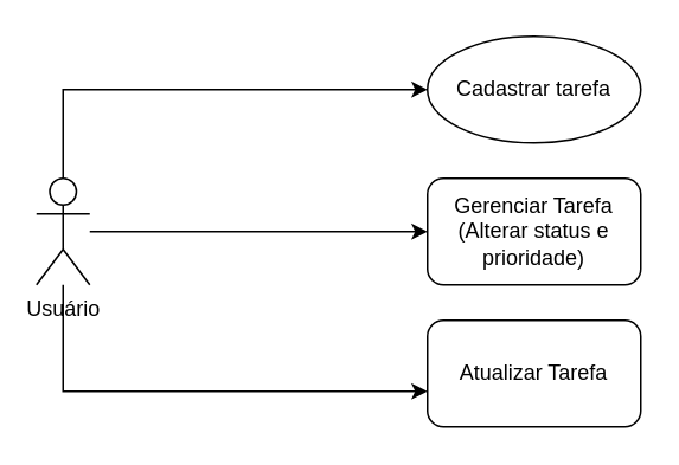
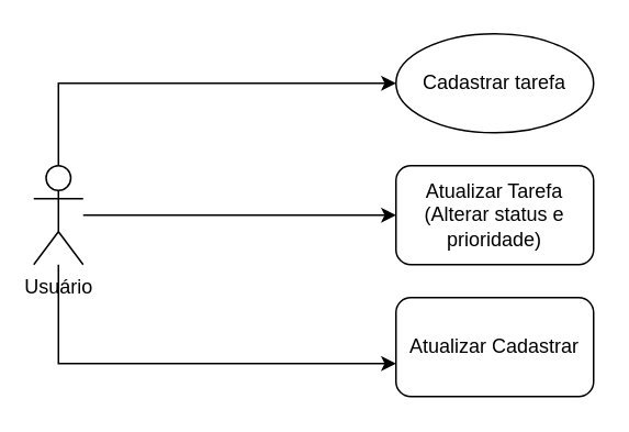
- <mxCell id="3" value="Gerenciar Tarefa (Alterar status e prioridade)" style="rounded=1;whiteSpace=wrap;html=1;" vertex="1" parent="1"><mxGeometry x="240" y="100" width="120" height="60" as="geometry" /></mxCell>
+ <mxCell id="3" value="Atualizar Tarefa (Alterar status e prioridade)" style="rounded=1;whiteSpace=wrap;html=1;" vertex="1" parent="1"><mxGeometry x="240" y="100" width="120" height="60" as="geometry" /></mxCell>
- <mxCell id="8" value="&lt;div&gt;&lt;br&gt;&lt;/div&gt;Atualizar Tarefa&lt;div&gt;&lt;br&gt;&lt;/div&gt;" style="rounded=1;whiteSpace=wrap;html=1;" vertex="1" parent="1"><mxGeometry x="240" y="180" width="120" height="60" as="geometry" /></mxCell>
+ <mxCell id="8" value="&lt;div&gt;&lt;br&gt;&lt;/div&gt;Atualizar Cadastrar&lt;div&gt;&lt;br&gt;&lt;/div&gt;" style="rounded=1;whiteSpace=wrap;html=1;" vertex="1" parent="1"><mxGeometry x="240" y="180" width="120" height="60" as="geometry" /></mxCell>
